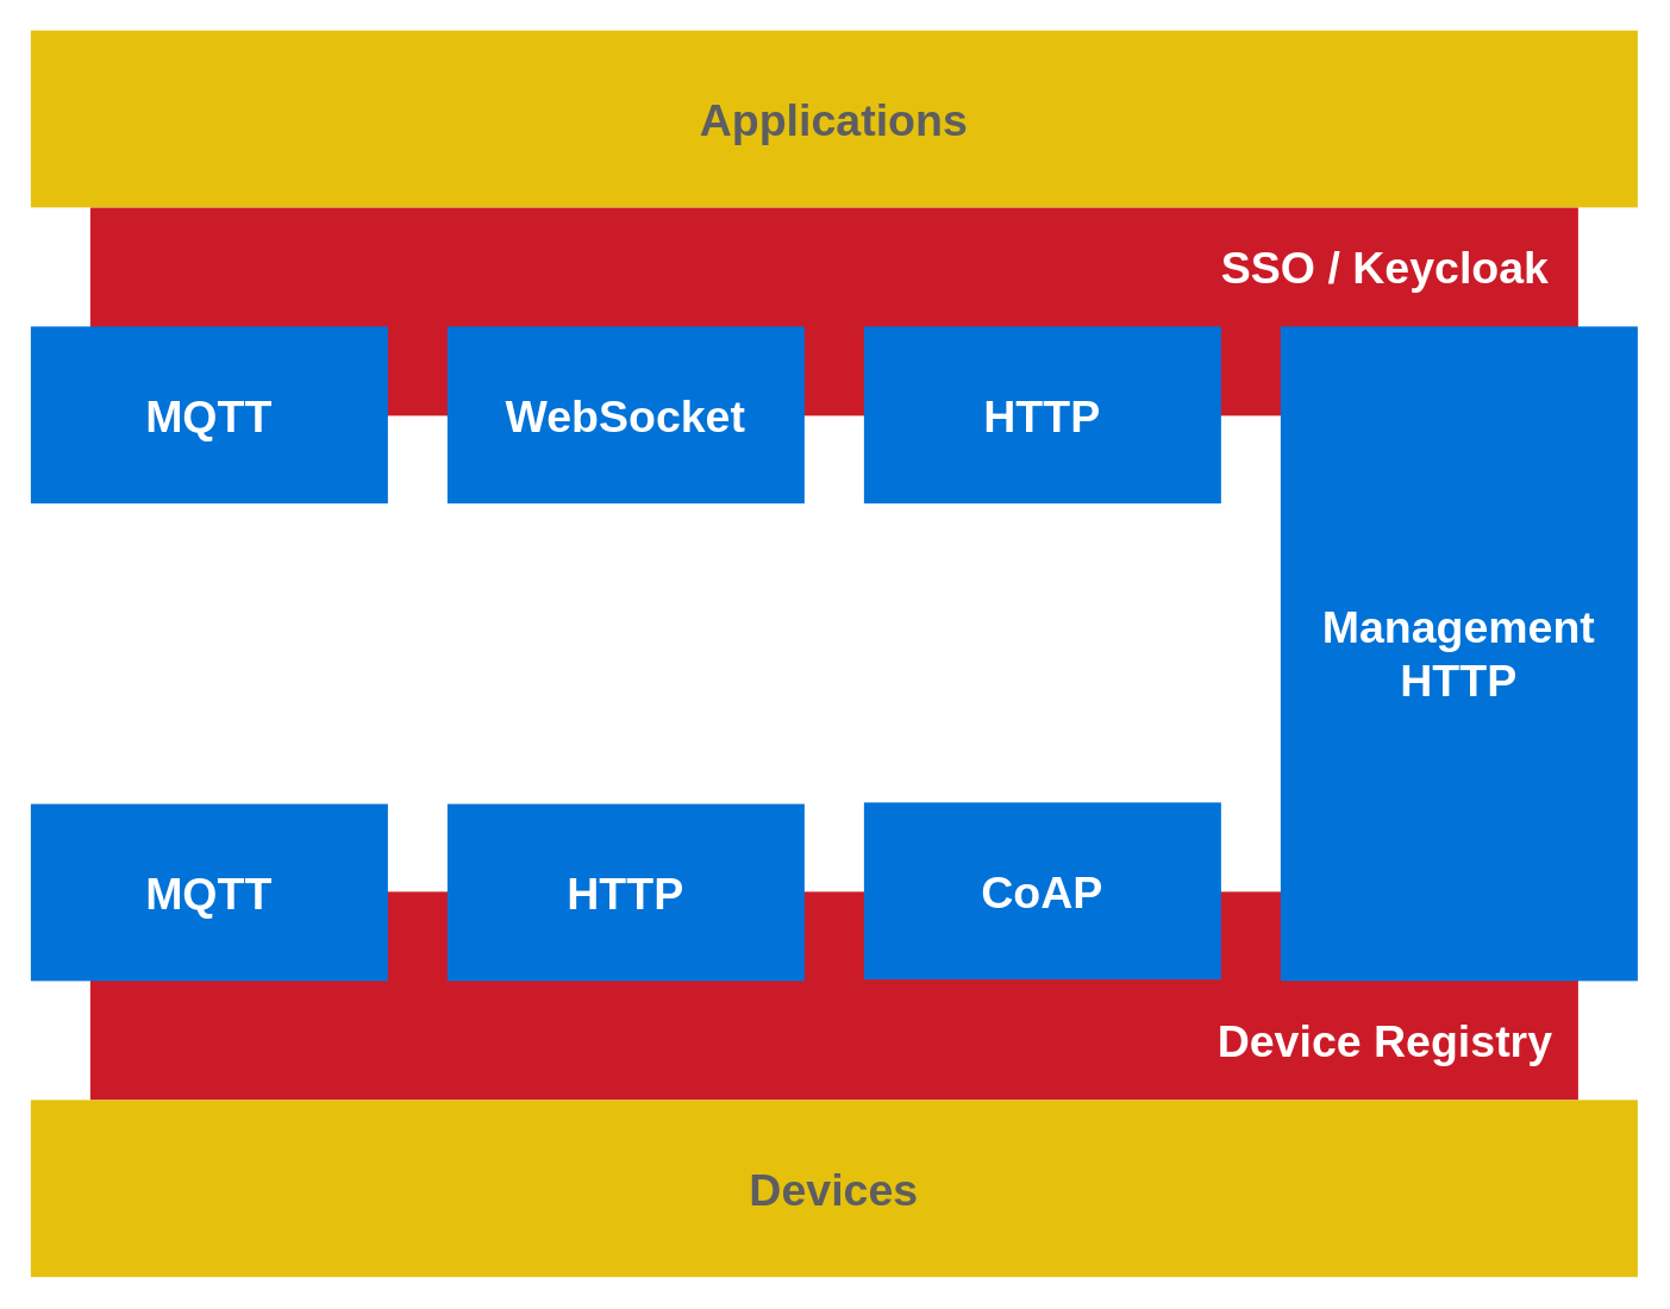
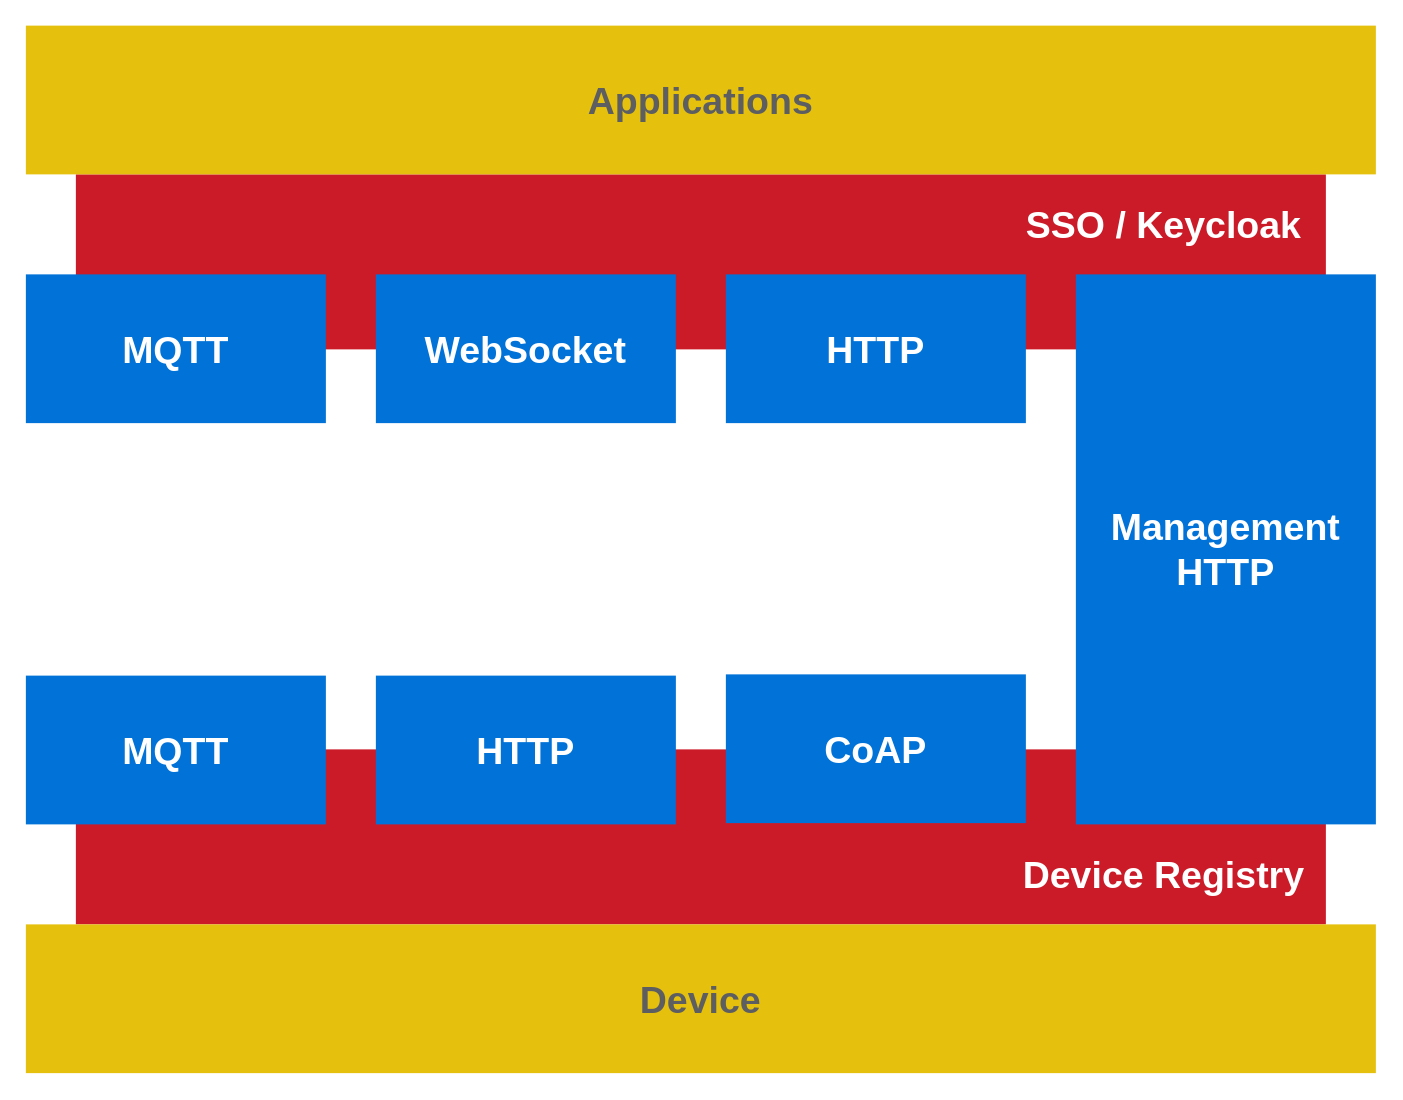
- <mxCell id="5" value="&lt;font data-font-src=&quot;https://fonts.googleapis.com/css?family=Architects+Daughter&quot; color=&quot;#5d5e61&quot; style=&quot;font-size: 30px;&quot;&gt;&lt;b style=&quot;&quot;&gt;Devices&lt;/b&gt;&lt;/font&gt;" style="rounded=0;whiteSpace=wrap;html=1;fillColor=#e5c10e;strokeColor=none;fontFamily=Helvetica;fontSize=30;sketch=0;shadow=0;glass=0;strokeWidth=5;" parent="1" vertex="1"><mxGeometry x="20" y="739" width="1080" height="119" as="geometry" /></mxCell>
+ <mxCell id="5" value="&lt;font data-font-src=&quot;https://fonts.googleapis.com/css?family=Architects+Daughter&quot; color=&quot;#5d5e61&quot; style=&quot;font-size: 30px;&quot;&gt;&lt;b style=&quot;&quot;&gt;Device&lt;/b&gt;&lt;/font&gt;" style="rounded=0;whiteSpace=wrap;html=1;fillColor=#e5c10e;strokeColor=none;fontFamily=Helvetica;fontSize=30;sketch=0;shadow=0;glass=0;strokeWidth=5;" parent="1" vertex="1"><mxGeometry x="20" y="739" width="1080" height="119" as="geometry" /></mxCell>
